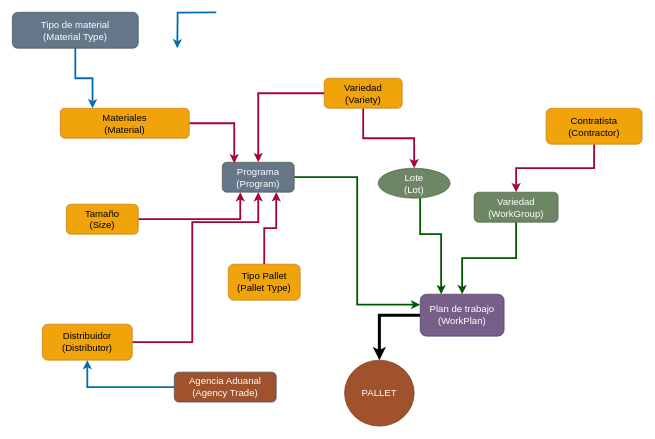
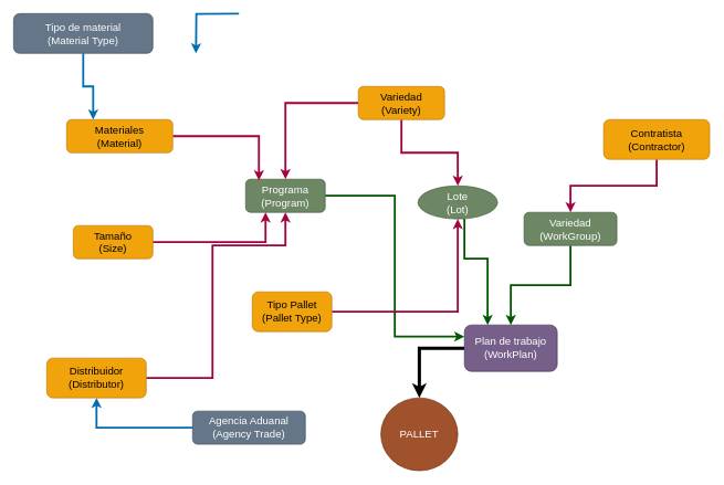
- <mxCell id="17" value="Materiales&lt;br style=&quot;font-size: 16px;&quot;&gt;(Material)" style="rounded=1;whiteSpace=wrap;html=1;fillColor=#f0a30a;fontColor=#000000;strokeColor=#BD7000;fontSize=16;" parent="1" vertex="1"><mxGeometry x="100" y="180" width="215" height="50" as="geometry" /></mxCell>
+ <mxCell id="17" value="Materiales&lt;br style=&quot;font-size: 16px;&quot;&gt;(Material)" style="rounded=1;whiteSpace=wrap;html=1;fillColor=#f0a30a;fontColor=#000000;strokeColor=#BD7000;fontSize=16;" parent="1" vertex="1"><mxGeometry x="100" y="180" width="160" height="50" as="geometry" /></mxCell>
- <mxCell id="15" value="Programa&lt;br style=&quot;font-size: 16px;&quot;&gt;(Program)" style="rounded=1;whiteSpace=wrap;html=1;fillColor=#647687;strokeColor=#3A5431;fontColor=#ffffff;fontSize=16;" parent="1" vertex="1"><mxGeometry x="370" y="270" width="120" height="50" as="geometry" /></mxCell>
+ <mxCell id="15" value="Programa&lt;br style=&quot;font-size: 16px;&quot;&gt;(Program)" style="rounded=1;whiteSpace=wrap;html=1;fillColor=#6d8764;strokeColor=#3A5431;fontColor=#ffffff;fontSize=16;" parent="1" vertex="1"><mxGeometry x="370" y="270" width="120" height="50" as="geometry" /></mxCell>
- <mxCell id="20" style="edgeStyle=orthogonalEdgeStyle;rounded=0;orthogonalLoop=1;jettySize=auto;html=1;entryX=0.75;entryY=1;entryDx=0;entryDy=0;fillColor=#d80073;strokeColor=#A50040;strokeWidth=3;fontSize=16;" parent="1" source="21" target="15" edge="1"><mxGeometry relative="1" as="geometry" /></mxCell>
+ <mxCell id="20" style="edgeStyle=orthogonalEdgeStyle;rounded=0;orthogonalLoop=1;jettySize=auto;html=1;fillColor=#d80073;strokeColor=#A50040;strokeWidth=3;fontSize=16;" parent="1" source="21" target="10" edge="1"><mxGeometry relative="1" as="geometry" /></mxCell>
- <mxCell id="25" value="Agencia Aduanal&lt;br style=&quot;font-size: 16px;&quot;&gt;(Agency Trade)" style="rounded=1;whiteSpace=wrap;html=1;fillColor=#a0522d;fontColor=#ffffff;strokeColor=#314354;fontSize=16;" parent="1" vertex="1"><mxGeometry x="290" y="620" width="170" height="50" as="geometry" /></mxCell>
+ <mxCell id="25" value="Agencia Aduanal&lt;br style=&quot;font-size: 16px;&quot;&gt;(Agency Trade)" style="rounded=1;whiteSpace=wrap;html=1;fillColor=#647687;fontColor=#ffffff;strokeColor=#314354;fontSize=16;" parent="1" vertex="1"><mxGeometry x="290" y="620" width="170" height="50" as="geometry" /></mxCell>
